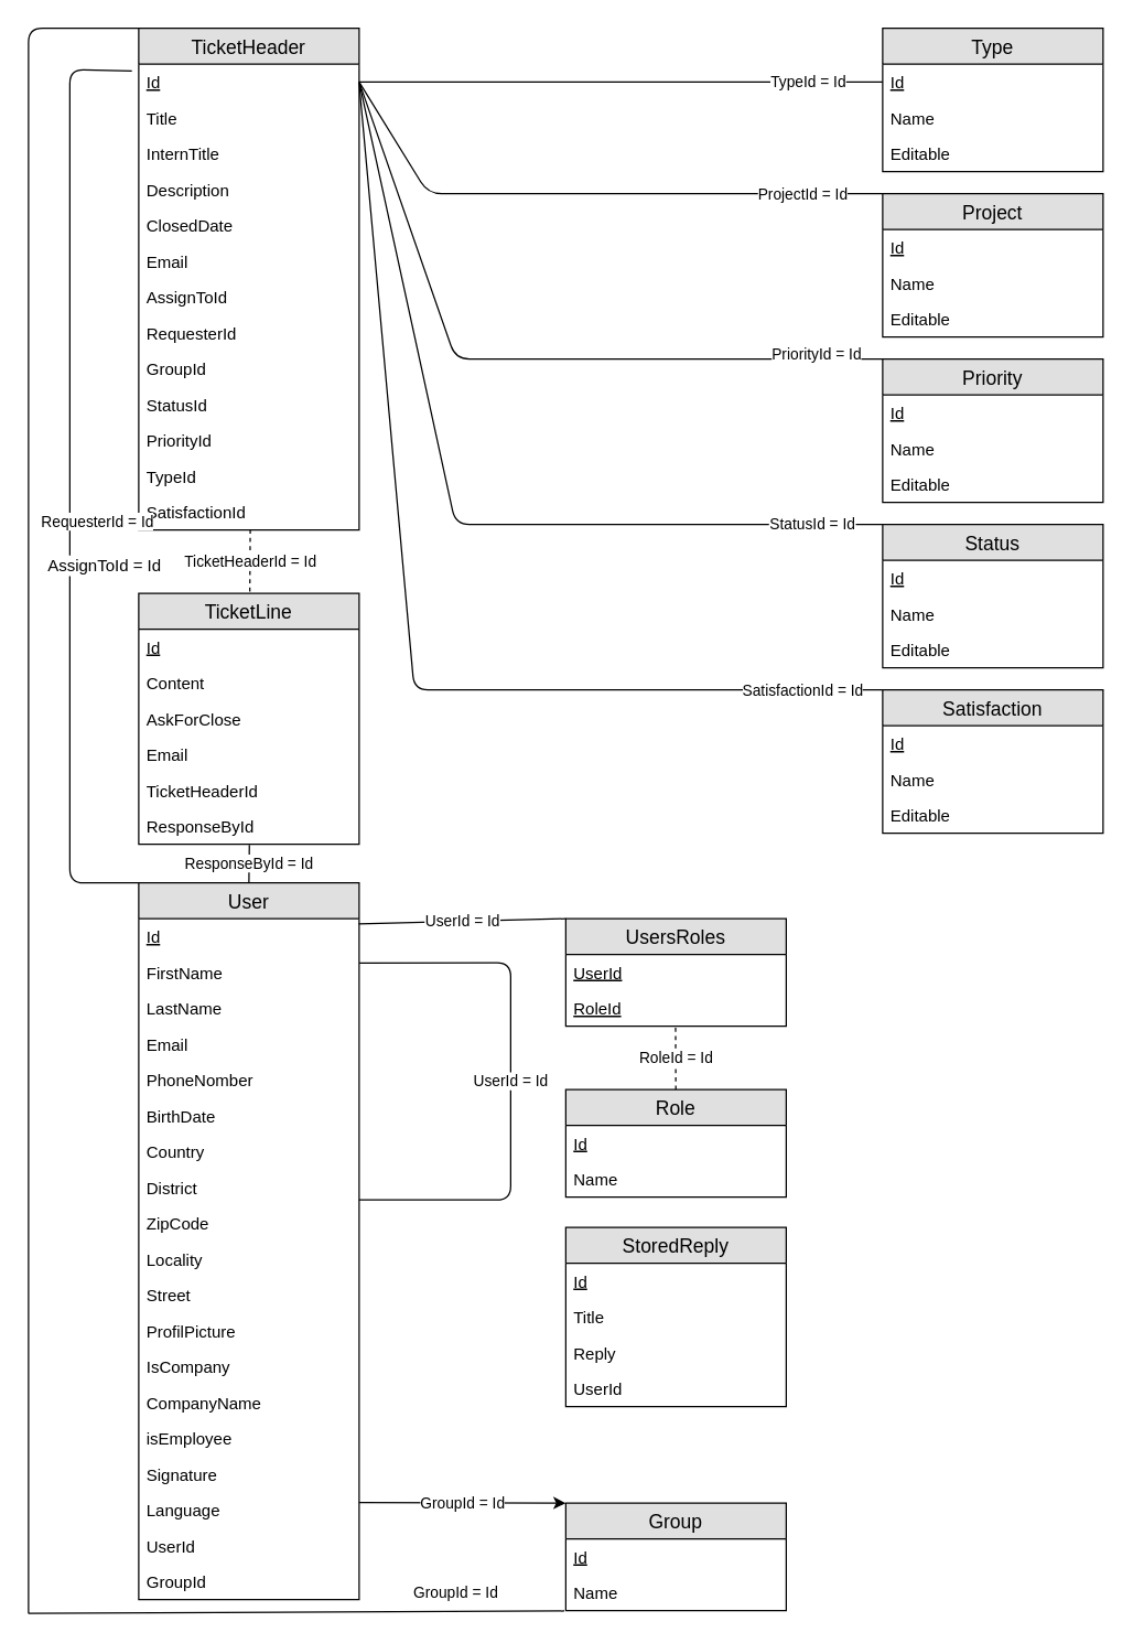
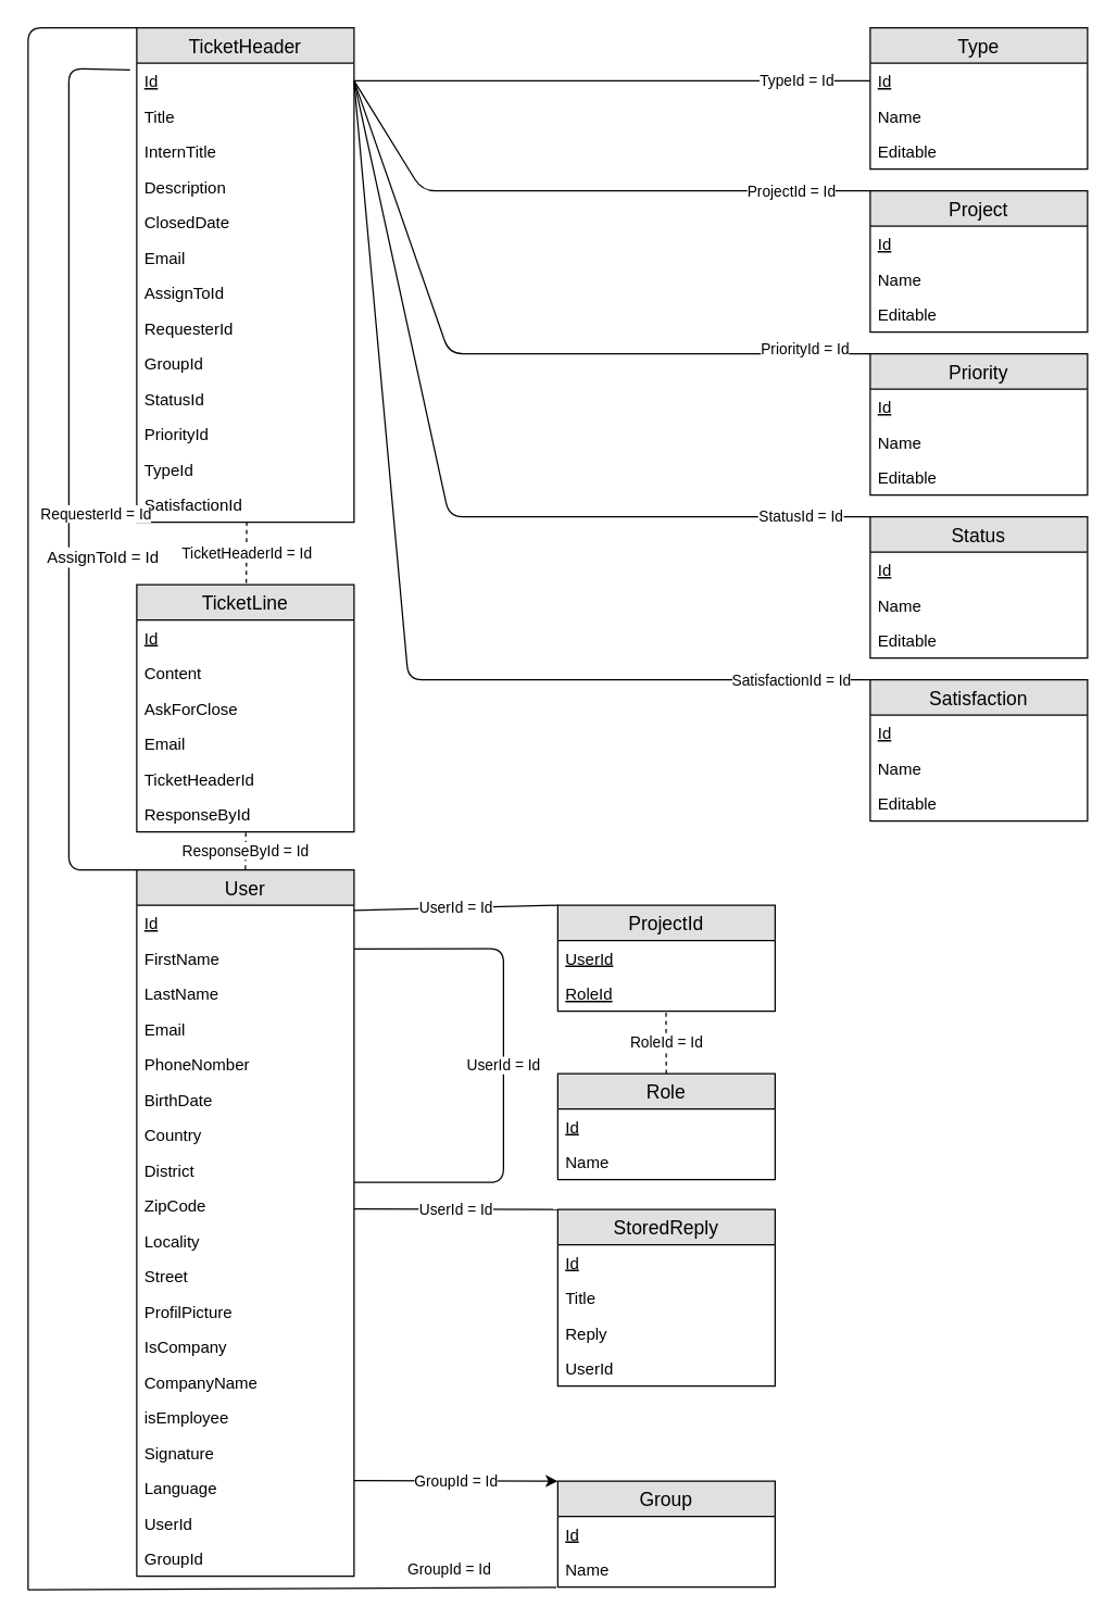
- <mxCell id="74" value="ResponseById = Id" style="endArrow=none;html=1;entryX=0.5;entryY=0;entryDx=0;entryDy=0;exitX=0.502;exitY=1.019;exitDx=0;exitDy=0;exitPerimeter=0;" edge="1" parent="1" target="43" source="22"><mxGeometry width="50" height="50" relative="1" as="geometry"><mxPoint x="180" y="644" as="sourcePoint" /><mxPoint x="170" y="749" as="targetPoint" /></mxGeometry></mxCell>
+ <mxCell id="74" value="ResponseById = Id" style="endArrow=none;html=1;entryX=0.5;entryY=0;entryDx=0;entryDy=0;exitX=0.502;exitY=1.019;exitDx=0;exitDy=0;exitPerimeter=0;dashed=1;" edge="1" parent="1" target="43" source="22"><mxGeometry width="50" height="50" relative="1" as="geometry"><mxPoint x="180" y="644" as="sourcePoint" /><mxPoint x="170" y="749" as="targetPoint" /></mxGeometry></mxCell>
- <mxCell id="89" value="UsersRoles" style="swimlane;fontStyle=0;childLayout=stackLayout;horizontal=1;startSize=26;fillColor=#e0e0e0;horizontalStack=0;resizeParent=1;resizeParentMax=0;resizeLast=0;collapsible=1;marginBottom=0;swimlaneFillColor=#ffffff;align=center;fontSize=14;" vertex="1" parent="1"><mxGeometry x="410" y="666" width="160" height="78" as="geometry" /></mxCell>
+ <mxCell id="89" value="ProjectId" style="swimlane;fontStyle=0;childLayout=stackLayout;horizontal=1;startSize=26;fillColor=#e0e0e0;horizontalStack=0;resizeParent=1;resizeParentMax=0;resizeLast=0;collapsible=1;marginBottom=0;swimlaneFillColor=#ffffff;align=center;fontSize=14;" vertex="1" parent="1"><mxGeometry x="410" y="666" width="160" height="78" as="geometry" /></mxCell>
+ <mxCell id="76" value="UserId = Id" style="endArrow=none;html=1;exitX=1.001;exitY=0.598;exitDx=0;exitDy=0;entryX=0;entryY=0;entryDx=0;entryDy=0;exitPerimeter=0;" edge="1" parent="1" source="52" target="64"><mxGeometry width="50" height="50" relative="1" as="geometry"><mxPoint x="391" y="1240" as="sourcePoint" /><mxPoint x="430" y="990" as="targetPoint" /></mxGeometry></mxCell>
